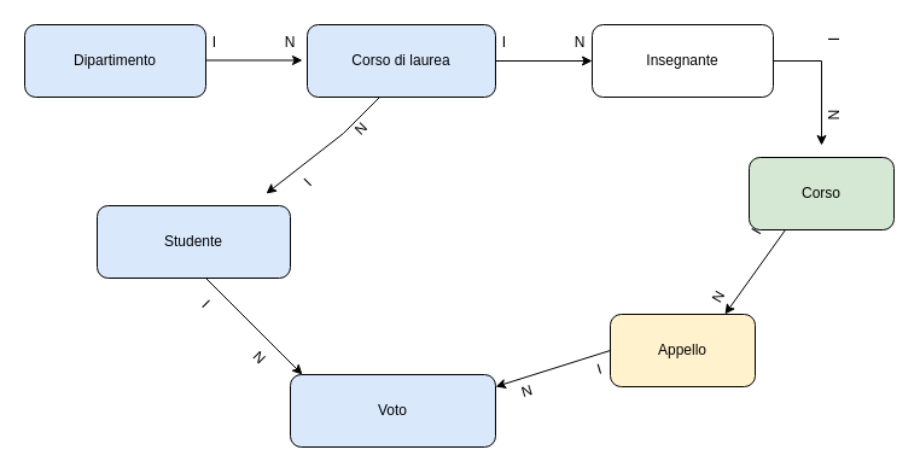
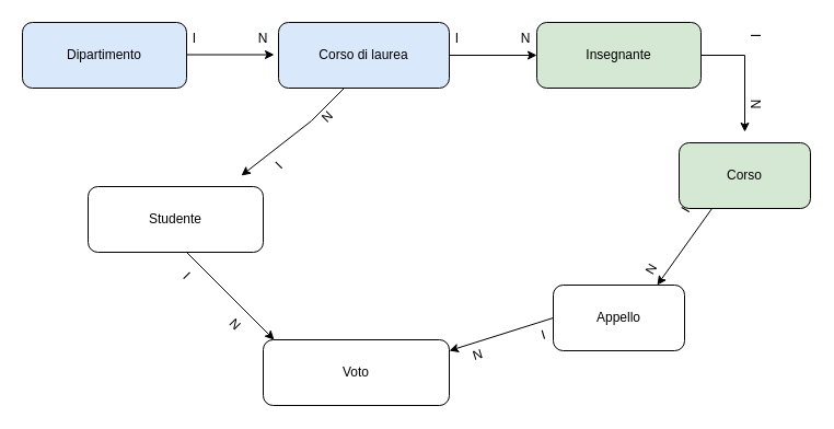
- <mxCell id="7" value="Insegnante" style="rounded=1;whiteSpace=wrap;html=1;" vertex="1" parent="1"><mxGeometry x="490" y="20" width="150" height="60" as="geometry" /></mxCell>
+ <mxCell id="7" value="Insegnante" style="rounded=1;whiteSpace=wrap;html=1;fillColor=#d5e8d4;" vertex="1" parent="1"><mxGeometry x="490" y="20" width="150" height="60" as="geometry" /></mxCell>
- <mxCell id="18" value="Studente" style="rounded=1;whiteSpace=wrap;html=1;fillColor=#dae8fc;" vertex="1" parent="1"><mxGeometry x="80" y="170" width="160" height="60" as="geometry" /></mxCell>
+ <mxCell id="18" value="Studente" style="rounded=1;whiteSpace=wrap;html=1;" vertex="1" parent="1"><mxGeometry x="80" y="170" width="160" height="60" as="geometry" /></mxCell>
- <mxCell id="15" value="Appello" style="rounded=1;whiteSpace=wrap;html=1;fillColor=#fff2cc;" vertex="1" parent="1"><mxGeometry x="505" y="260" width="120" height="60" as="geometry" /></mxCell>
+ <mxCell id="15" value="Appello" style="rounded=1;whiteSpace=wrap;html=1;" vertex="1" parent="1"><mxGeometry x="505" y="260" width="120" height="60" as="geometry" /></mxCell>
- <mxCell id="22" value="Voto" style="rounded=1;whiteSpace=wrap;html=1;fillColor=#dae8fc;" vertex="1" parent="1"><mxGeometry x="240" y="310" width="170" height="60" as="geometry" /></mxCell>
+ <mxCell id="22" value="Voto" style="rounded=1;whiteSpace=wrap;html=1;" vertex="1" parent="1"><mxGeometry x="240" y="310" width="170" height="60" as="geometry" /></mxCell>
